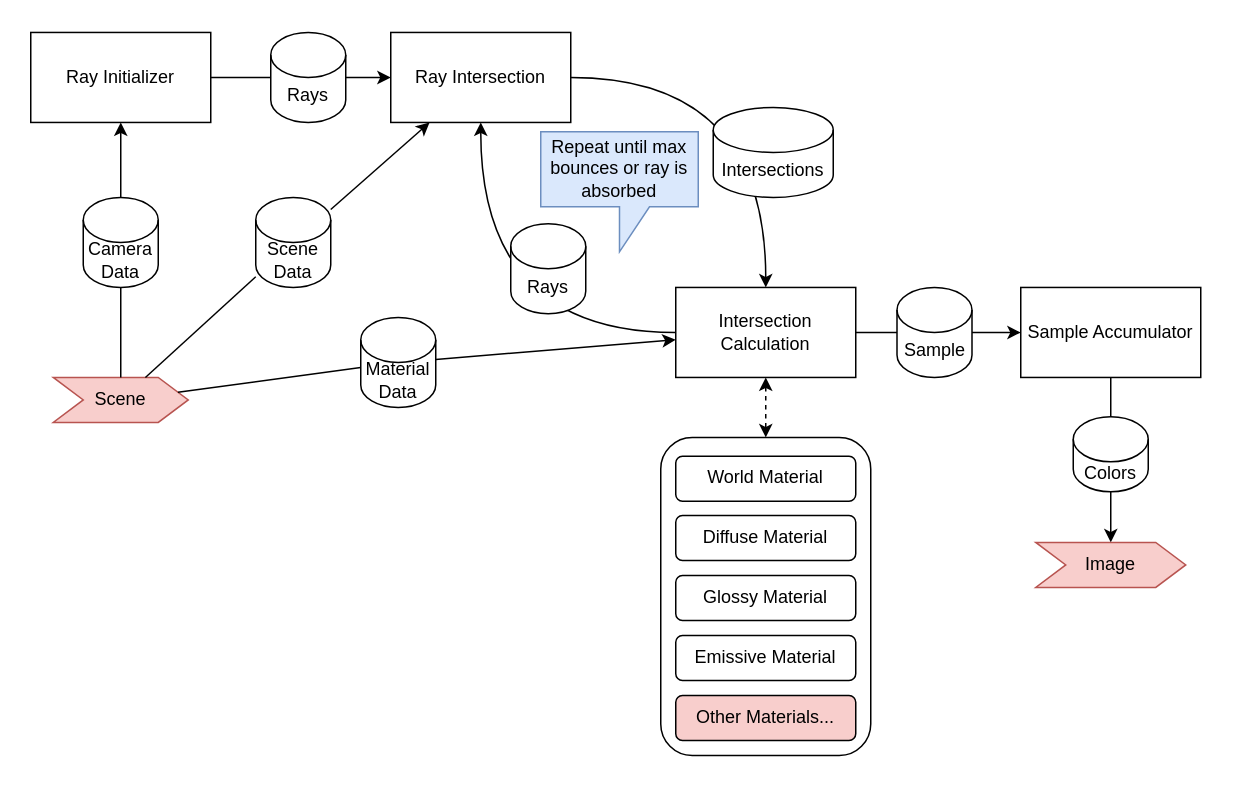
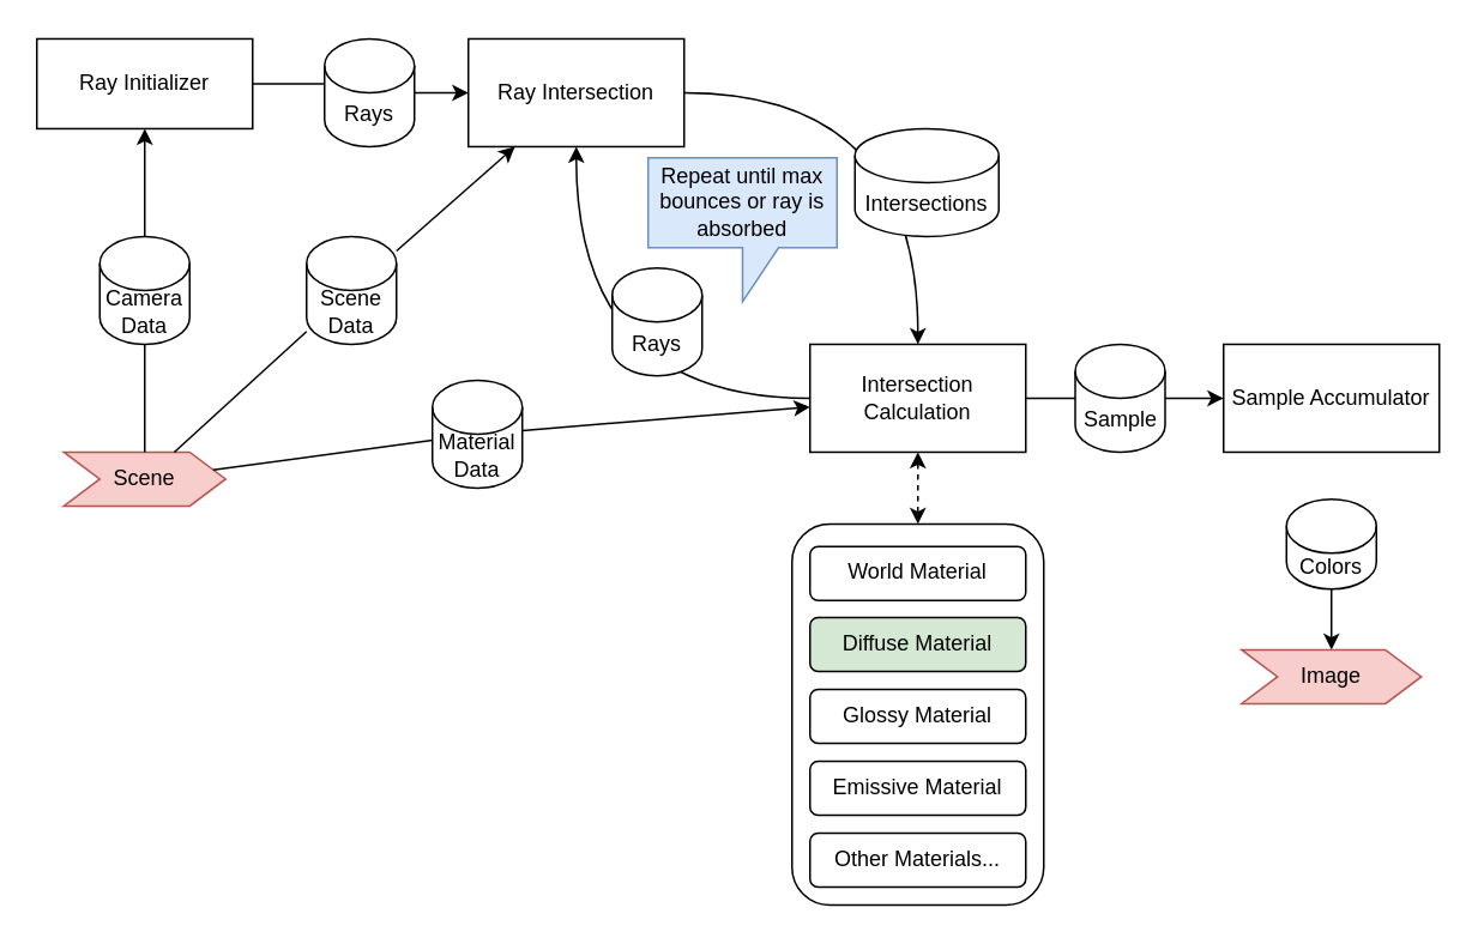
- <mxCell id="4" value="Ray Initializer" style="rounded=0;whiteSpace=wrap;html=1;" parent="1" vertex="1"><mxGeometry x="20" y="20.97" width="120" height="60" as="geometry" /></mxCell>
+ <mxCell id="4" value="Ray Initializer" style="rounded=0;whiteSpace=wrap;html=1;" parent="1" vertex="1"><mxGeometry x="20" y="20.97" width="120" height="50" as="geometry" /></mxCell>
- <mxCell id="29" value="" style="edgeStyle=none;rounded=0;orthogonalLoop=1;jettySize=auto;html=1;startArrow=none;startFill=0;endArrow=none;endFill=1;" parent="1" source="12" target="28" edge="1"><mxGeometry relative="1" as="geometry"><mxPoint x="650" y="80.97" as="sourcePoint" /><mxPoint x="650" y="190.97" as="targetPoint" /></mxGeometry></mxCell>
- <mxCell id="14" value="Diffuse Material" style="rounded=1;whiteSpace=wrap;html=1;" parent="1" vertex="1"><mxGeometry x="450" y="342.97" width="120" height="30" as="geometry" /></mxCell>
+ <mxCell id="14" value="Diffuse Material" style="rounded=1;whiteSpace=wrap;html=1;fillColor=#d5e8d4;" parent="1" vertex="1"><mxGeometry x="450" y="342.97" width="120" height="30" as="geometry" /></mxCell>
- <mxCell id="17" value="Other Materials..." style="rounded=1;whiteSpace=wrap;html=1;fillColor=#f8cecc;" parent="1" vertex="1"><mxGeometry x="450" y="462.97" width="120" height="30" as="geometry" /></mxCell>
+ <mxCell id="17" value="Other Materials..." style="rounded=1;whiteSpace=wrap;html=1;" parent="1" vertex="1"><mxGeometry x="450" y="462.97" width="120" height="30" as="geometry" /></mxCell>
